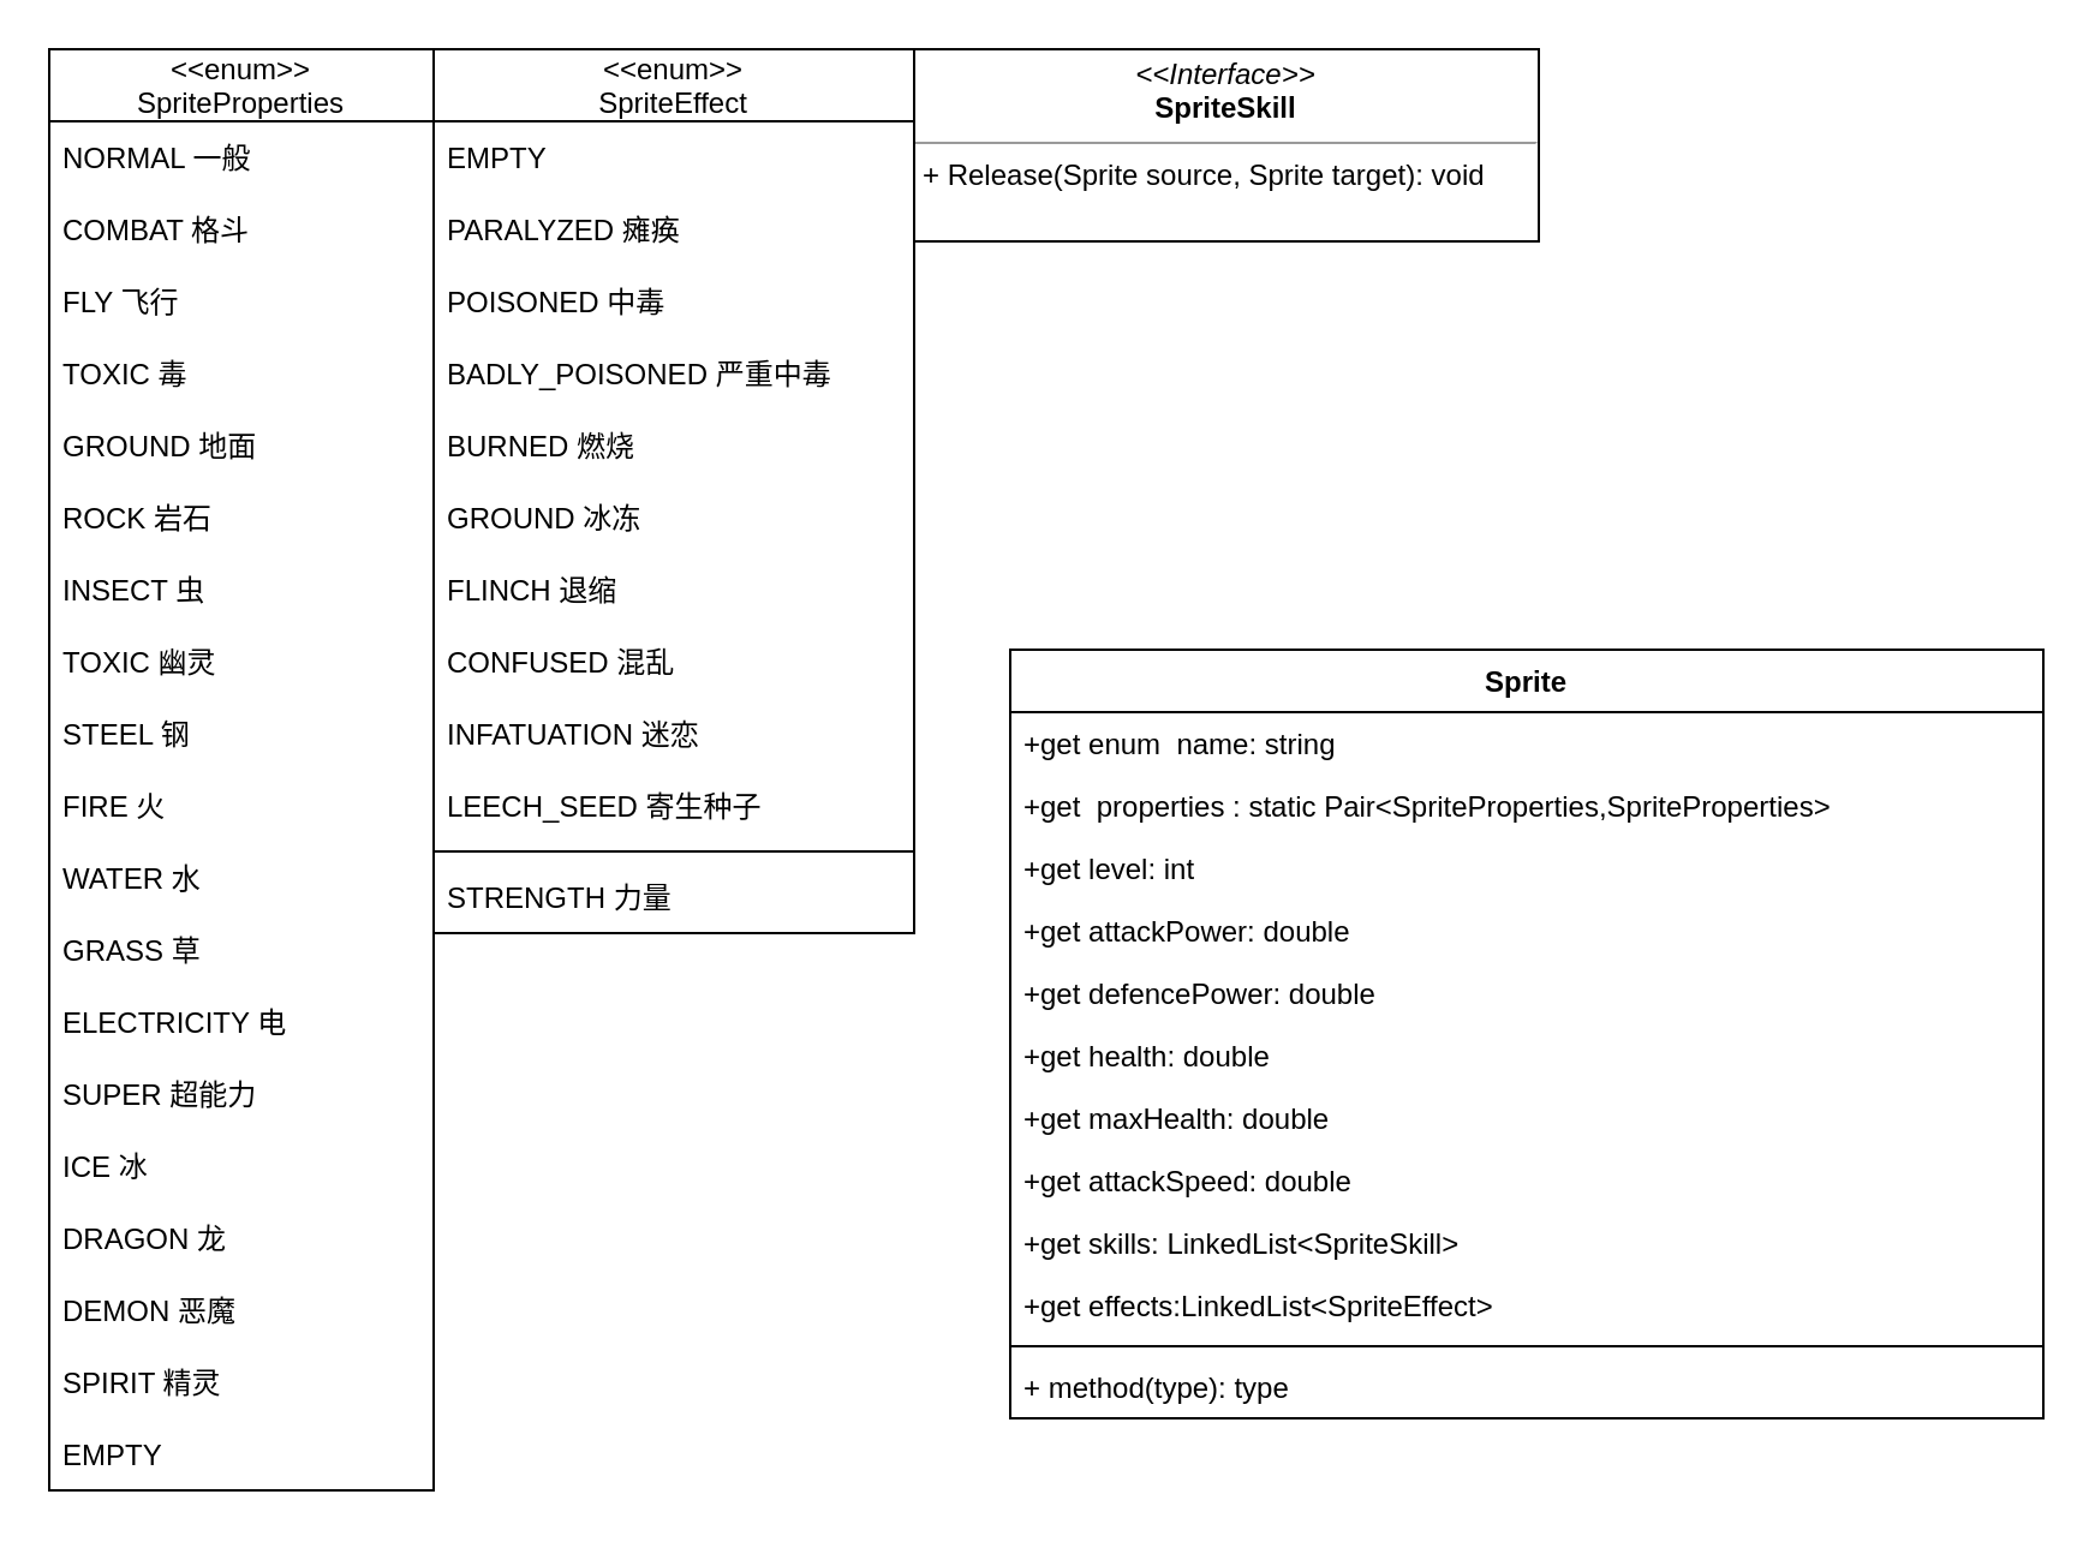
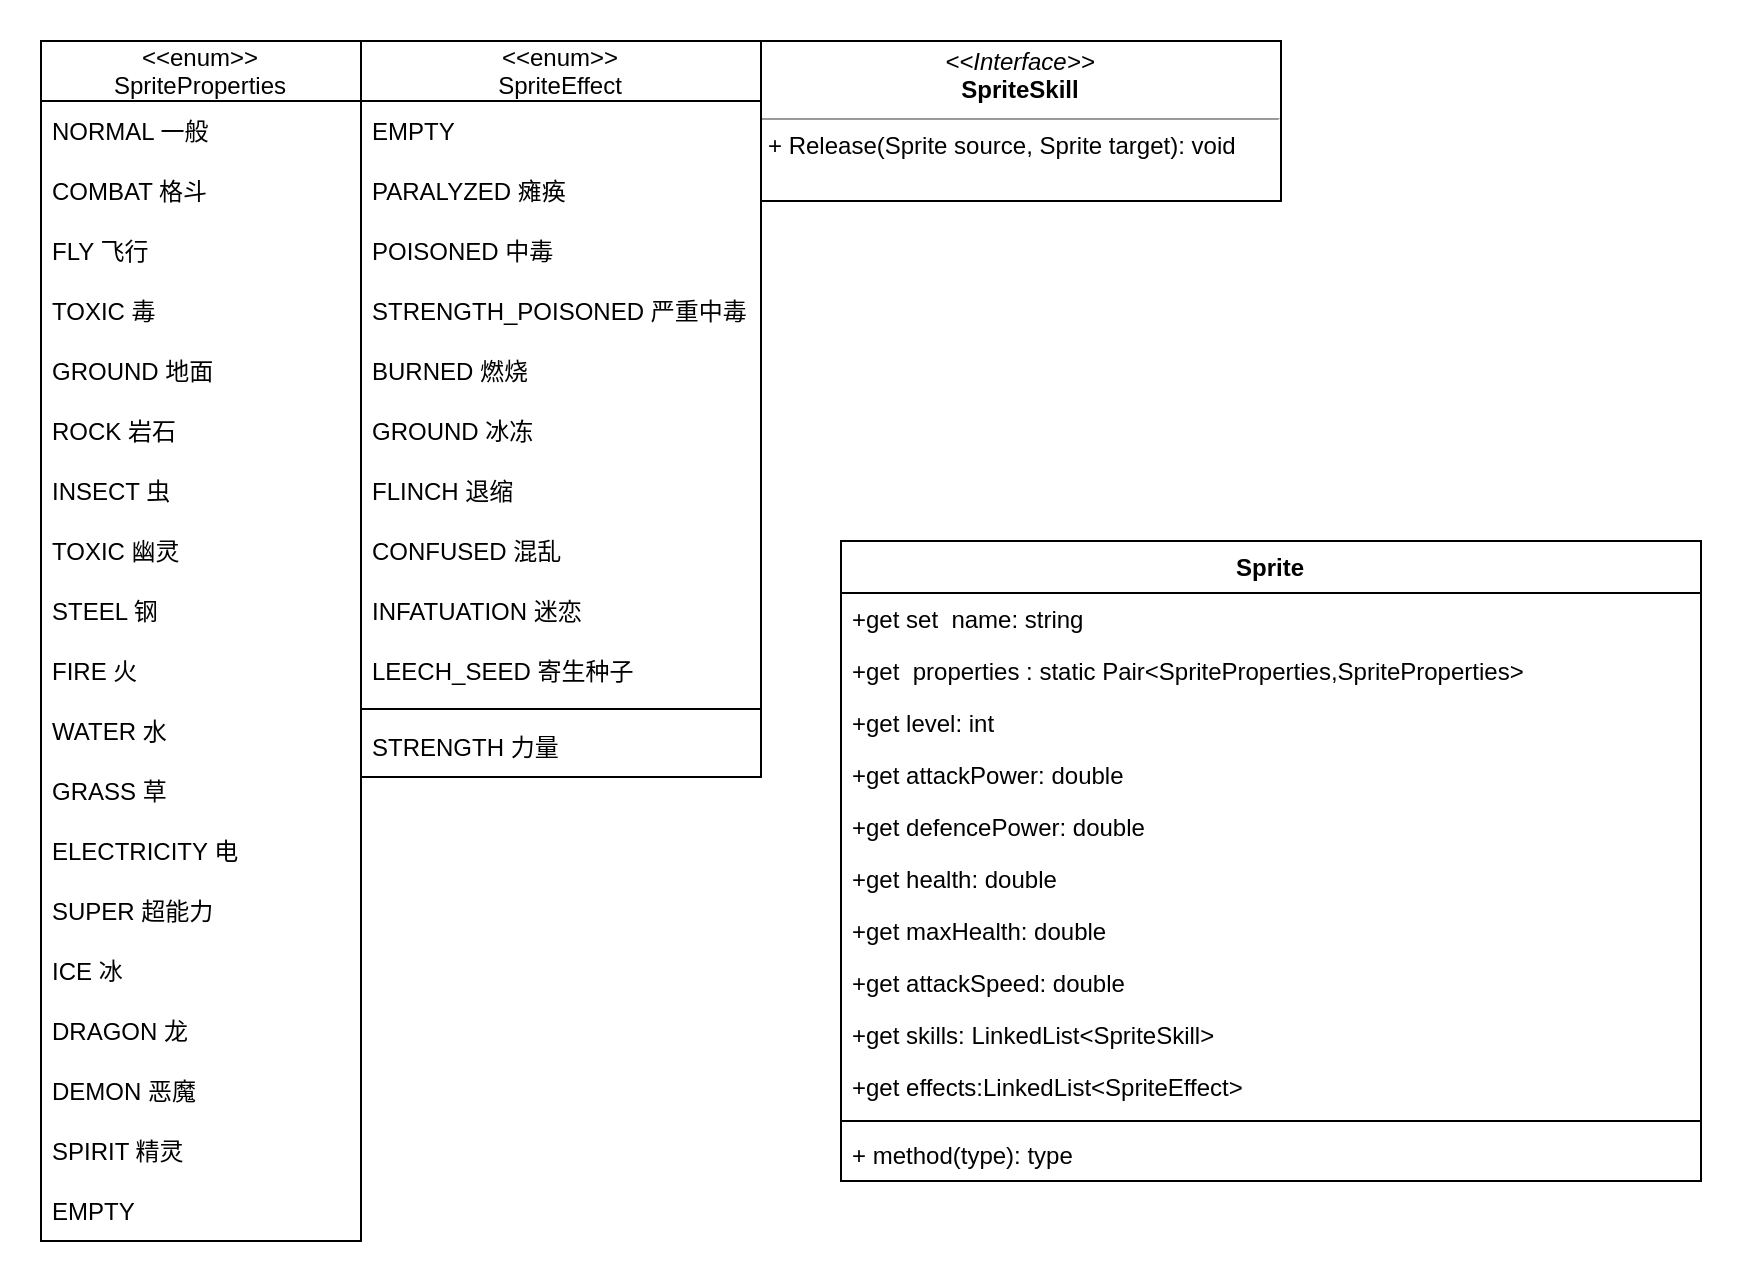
- <mxCell id="40" value="BADLY_POISONED 严重中毒" style="text;strokeColor=none;fillColor=none;align=left;verticalAlign=middle;spacingLeft=4;spacingRight=4;overflow=hidden;points=[[0,0.5],[1,0.5]];portConstraint=eastwest;rotatable=0;" vertex="1" parent="36"><mxGeometry y="120" width="200" height="30" as="geometry" /></mxCell>
+ <mxCell id="40" value="STRENGTH_POISONED 严重中毒" style="text;strokeColor=none;fillColor=none;align=left;verticalAlign=middle;spacingLeft=4;spacingRight=4;overflow=hidden;points=[[0,0.5],[1,0.5]];portConstraint=eastwest;rotatable=0;" vertex="1" parent="36"><mxGeometry y="120" width="200" height="30" as="geometry" /></mxCell>
- <mxCell id="23" value="+get enum  name: string" style="text;strokeColor=none;fillColor=none;align=left;verticalAlign=top;spacingLeft=4;spacingRight=4;overflow=hidden;rotatable=0;points=[[0,0.5],[1,0.5]];portConstraint=eastwest;" vertex="1" parent="22"><mxGeometry y="26" width="430" height="26" as="geometry" /></mxCell>
+ <mxCell id="23" value="+get set  name: string" style="text;strokeColor=none;fillColor=none;align=left;verticalAlign=top;spacingLeft=4;spacingRight=4;overflow=hidden;rotatable=0;points=[[0,0.5],[1,0.5]];portConstraint=eastwest;" vertex="1" parent="22"><mxGeometry y="26" width="430" height="26" as="geometry" /></mxCell>
